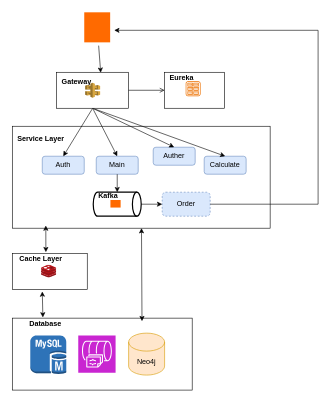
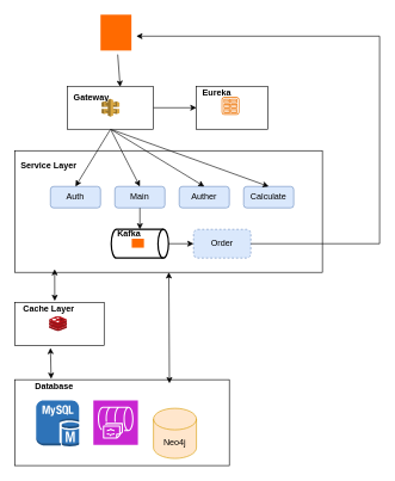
- <mxCell id="28" value="" style="endArrow=open;html=1;rounded=0;exitX=1;exitY=0.5;exitDx=0;exitDy=0;" edge="1" parent="21" source="26" target="23"><mxGeometry width="50" height="50" relative="1" as="geometry"><mxPoint x="120" y="150" as="sourcePoint" /><mxPoint x="170" y="100" as="targetPoint" /></mxGeometry></mxCell>
+ <mxCell id="28" value="" style="endArrow=classic;html=1;rounded=0;exitX=1;exitY=0.5;exitDx=0;exitDy=0;" edge="1" parent="21" source="26" target="23"><mxGeometry width="50" height="50" relative="1" as="geometry"><mxPoint x="120" y="150" as="sourcePoint" /><mxPoint x="170" y="100" as="targetPoint" /></mxGeometry></mxCell>
- <mxCell id="13" value="Auther" style="rounded=1;whiteSpace=wrap;html=1;fillColor=#dae8fc;strokeColor=#6c8ebf;" vertex="1" parent="5"><mxGeometry x="235" y="125" width="70" height="30" as="geometry" /></mxCell>
+ <mxCell id="13" value="Auther" style="rounded=1;whiteSpace=wrap;html=1;fillColor=#dae8fc;strokeColor=#6c8ebf;" vertex="1" parent="5"><mxGeometry x="230" y="140" width="70" height="30" as="geometry" /></mxCell>
- <mxCell id="33" value="Neo4j" style="shape=cylinder3;whiteSpace=wrap;html=1;boundedLbl=1;backgroundOutline=1;size=15;fillColor=#ffe6cc;strokeColor=#d79b00;container=0;" vertex="1" parent="31"><mxGeometry x="194" y="25" width="60" height="70" as="geometry" /></mxCell>
+ <mxCell id="33" value="Neo4j" style="shape=cylinder3;whiteSpace=wrap;html=1;boundedLbl=1;backgroundOutline=1;size=15;fillColor=#ffe6cc;strokeColor=#d79b00;container=0;" vertex="1" parent="31"><mxGeometry x="194" y="40" width="60" height="70" as="geometry" /></mxCell>
